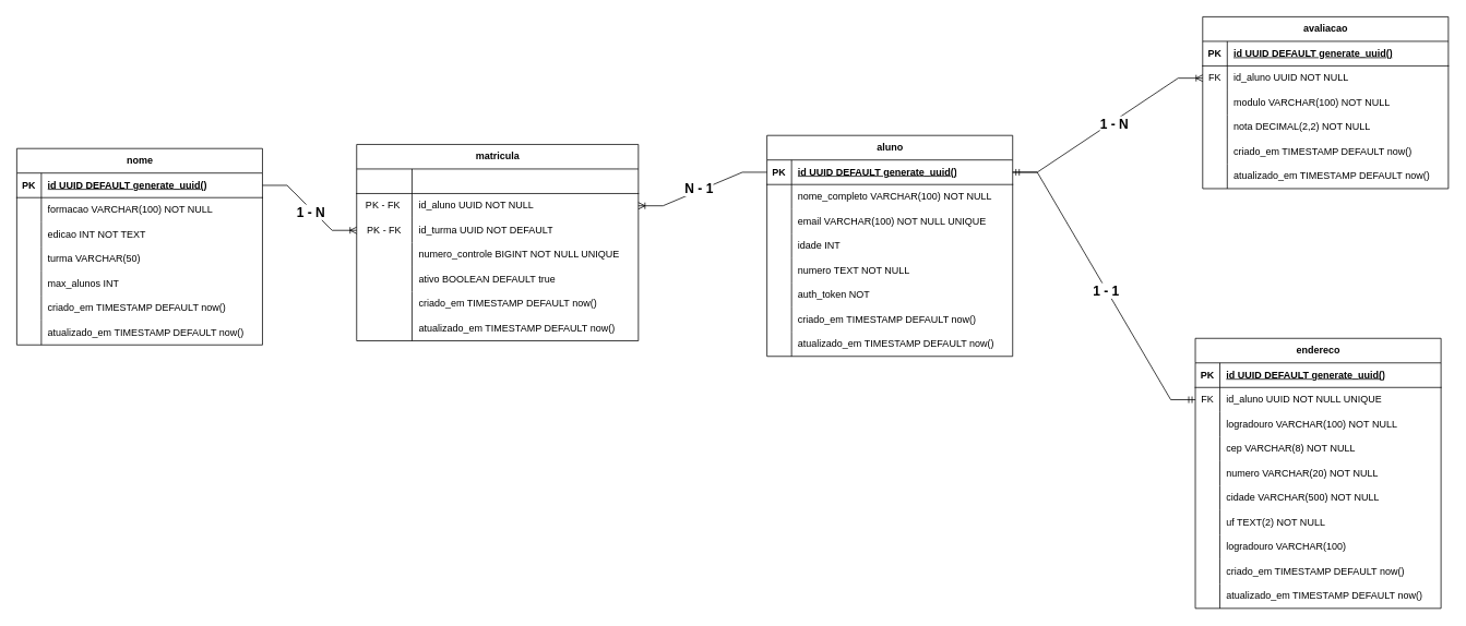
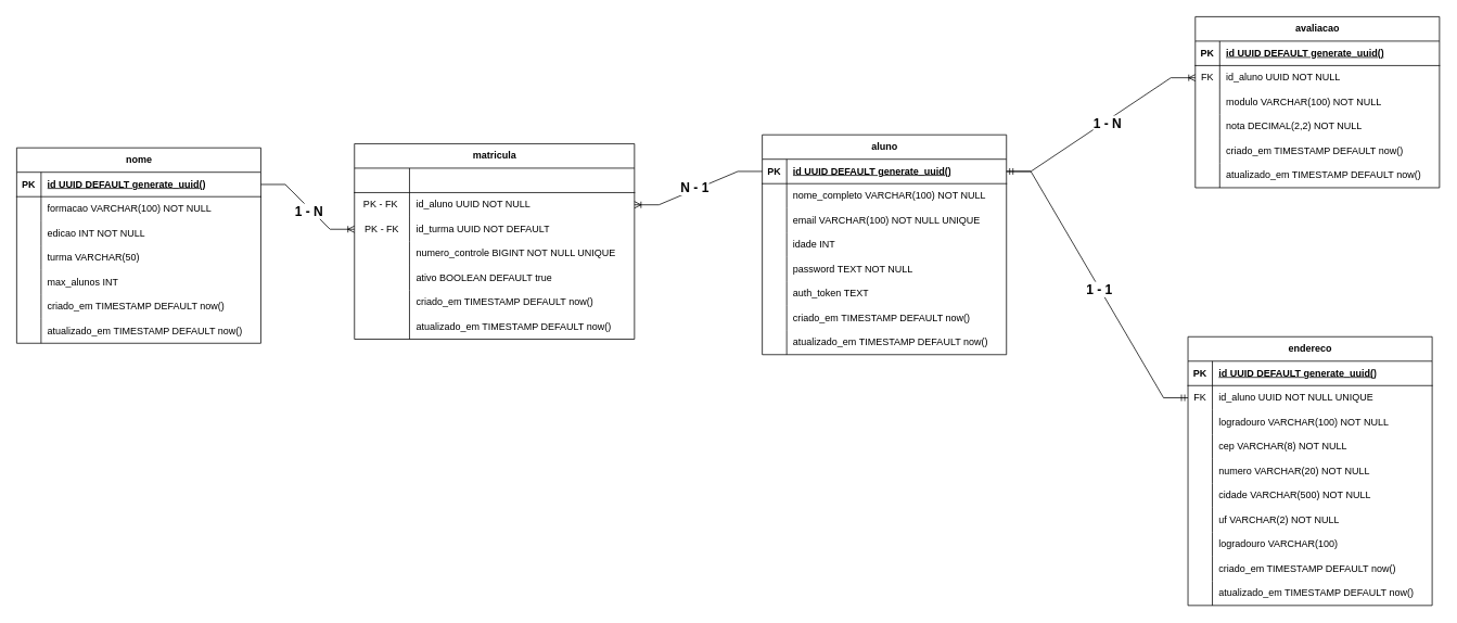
- <mxCell id="90" value="edicao INT NOT TEXT" style="shape=partialRectangle;connectable=0;fillColor=none;top=0;left=0;bottom=0;right=0;align=left;spacingLeft=6;overflow=hidden;whiteSpace=wrap;html=1;" parent="88" vertex="1"><mxGeometry x="30" width="270" height="30" as="geometry"><mxRectangle width="270" height="30" as="alternateBounds" /></mxGeometry></mxCell>
+ <mxCell id="90" value="edicao INT NOT NULL" style="shape=partialRectangle;connectable=0;fillColor=none;top=0;left=0;bottom=0;right=0;align=left;spacingLeft=6;overflow=hidden;whiteSpace=wrap;html=1;" parent="88" vertex="1"><mxGeometry x="30" width="270" height="30" as="geometry"><mxRectangle width="270" height="30" as="alternateBounds" /></mxGeometry></mxCell>
- <mxCell id="17" value="numero TEXT NOT NULL" style="shape=partialRectangle;connectable=0;fillColor=none;top=0;left=0;bottom=0;right=0;align=left;spacingLeft=6;overflow=hidden;whiteSpace=wrap;html=1;" parent="15" vertex="1"><mxGeometry x="30" width="270" height="30" as="geometry"><mxRectangle width="270" height="30" as="alternateBounds" /></mxGeometry></mxCell>
+ <mxCell id="17" value="password TEXT NOT NULL" style="shape=partialRectangle;connectable=0;fillColor=none;top=0;left=0;bottom=0;right=0;align=left;spacingLeft=6;overflow=hidden;whiteSpace=wrap;html=1;" parent="15" vertex="1"><mxGeometry x="30" width="270" height="30" as="geometry"><mxRectangle width="270" height="30" as="alternateBounds" /></mxGeometry></mxCell>
- <mxCell id="20" value="auth_token NOT" style="shape=partialRectangle;connectable=0;fillColor=none;top=0;left=0;bottom=0;right=0;align=left;spacingLeft=6;overflow=hidden;whiteSpace=wrap;html=1;" parent="18" vertex="1"><mxGeometry x="30" width="270" height="30" as="geometry"><mxRectangle width="270" height="30" as="alternateBounds" /></mxGeometry></mxCell>
+ <mxCell id="20" value="auth_token TEXT" style="shape=partialRectangle;connectable=0;fillColor=none;top=0;left=0;bottom=0;right=0;align=left;spacingLeft=6;overflow=hidden;whiteSpace=wrap;html=1;" parent="18" vertex="1"><mxGeometry x="30" width="270" height="30" as="geometry"><mxRectangle width="270" height="30" as="alternateBounds" /></mxGeometry></mxCell>
- <mxCell id="48" value="uf TEXT(2) NOT NULL" style="shape=partialRectangle;connectable=0;fillColor=none;top=0;left=0;bottom=0;right=0;align=left;spacingLeft=6;overflow=hidden;whiteSpace=wrap;html=1;" parent="46" vertex="1"><mxGeometry x="30" width="270" height="30" as="geometry"><mxRectangle width="270" height="30" as="alternateBounds" /></mxGeometry></mxCell>
+ <mxCell id="48" value="uf VARCHAR(2) NOT NULL" style="shape=partialRectangle;connectable=0;fillColor=none;top=0;left=0;bottom=0;right=0;align=left;spacingLeft=6;overflow=hidden;whiteSpace=wrap;html=1;" parent="46" vertex="1"><mxGeometry x="30" width="270" height="30" as="geometry"><mxRectangle width="270" height="30" as="alternateBounds" /></mxGeometry></mxCell>
